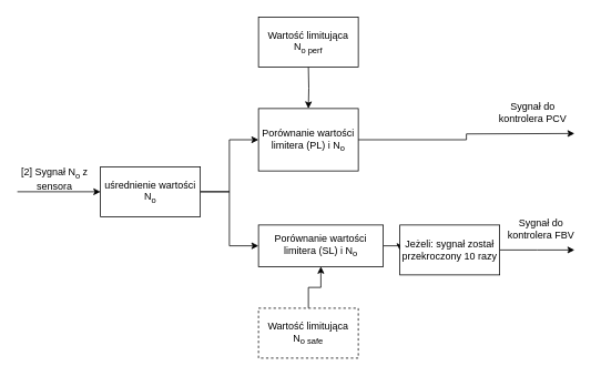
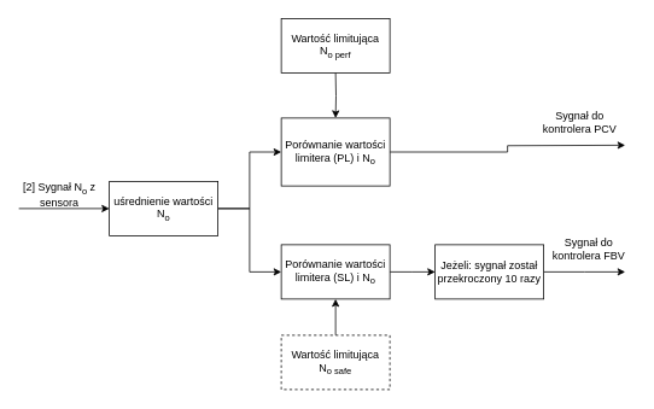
- <mxCell id="10" value="Porównanie wartości limitera (SL) i N&lt;sub&gt;o&lt;/sub&gt;" style="rounded=0;whiteSpace=wrap;html=1;" vertex="1" parent="1"><mxGeometry x="310" y="270" width="150" height="50" as="geometry" /></mxCell>
+ <mxCell id="10" value="Porównanie wartości limitera (SL) i N&lt;sub&gt;o&lt;/sub&gt;" style="rounded=0;whiteSpace=wrap;html=1;" vertex="1" parent="1"><mxGeometry x="310" y="270" width="120" height="60" as="geometry" /></mxCell>
